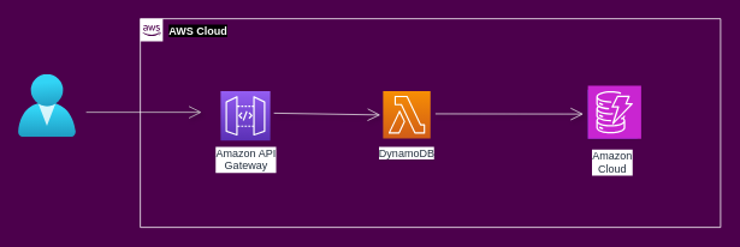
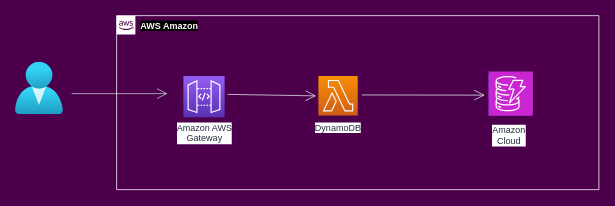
- <mxCell id="10" value="&lt;b style=&quot;&quot;&gt;&lt;font style=&quot;color: rgb(255, 255, 255); background-color: rgb(0, 0, 0);&quot;&gt;AWS Cloud&lt;/font&gt;&lt;/b&gt;" style="points=[[0,0],[0.25,0],[0.5,0],[0.75,0],[1,0],[1,0.25],[1,0.5],[1,0.75],[1,1],[0.75,1],[0.5,1],[0.25,1],[0,1],[0,0.75],[0,0.5],[0,0.25]];outlineConnect=0;gradientColor=none;html=1;whiteSpace=wrap;fontSize=12;fontStyle=0;container=1;pointerEvents=0;collapsible=0;recursiveResize=0;shape=mxgraph.aws4.group;grIcon=mxgraph.aws4.group_aws_cloud_alt;strokeColor=#FFFFFF;fillColor=none;verticalAlign=top;align=left;spacingLeft=30;fontColor=#232F3E;dashed=10;" vertex="1" parent="1"><mxGeometry x="155" y="20" width="643" height="232" as="geometry" /></mxCell>
+ <mxCell id="10" value="&lt;b style=&quot;&quot;&gt;&lt;font style=&quot;color: rgb(255, 255, 255); background-color: rgb(0, 0, 0);&quot;&gt;AWS Amazon&lt;/font&gt;&lt;/b&gt;" style="points=[[0,0],[0.25,0],[0.5,0],[0.75,0],[1,0],[1,0.25],[1,0.5],[1,0.75],[1,1],[0.75,1],[0.5,1],[0.25,1],[0,1],[0,0.75],[0,0.5],[0,0.25]];outlineConnect=0;gradientColor=none;html=1;whiteSpace=wrap;fontSize=12;fontStyle=0;container=1;pointerEvents=0;collapsible=0;recursiveResize=0;shape=mxgraph.aws4.group;grIcon=mxgraph.aws4.group_aws_cloud_alt;strokeColor=#FFFFFF;fillColor=none;verticalAlign=top;align=left;spacingLeft=30;fontColor=#232F3E;dashed=10;" vertex="1" parent="1"><mxGeometry x="155" y="20" width="643" height="232" as="geometry" /></mxCell>
- <mxCell id="3" value="Amazon API&lt;br&gt;Gateway&lt;br&gt;" style="outlineConnect=0;fontColor=#232F3E;gradientColor=#945DF2;gradientDirection=north;fillColor=#5A30B5;strokeColor=#ffffff;dashed=0;verticalLabelPosition=bottom;verticalAlign=top;align=center;html=1;fontSize=12;fontStyle=0;aspect=fixed;shape=mxgraph.aws4.resourceIcon;resIcon=mxgraph.aws4.api_gateway;labelBackgroundColor=#ffffff;" parent="1" vertex="1"><mxGeometry x="244" y="100.5" width="55" height="55" as="geometry" /></mxCell>
+ <mxCell id="3" value="Amazon AWS&lt;br&gt;Gateway&lt;br&gt;" style="outlineConnect=0;fontColor=#232F3E;gradientColor=#945DF2;gradientDirection=north;fillColor=#5A30B5;strokeColor=#ffffff;dashed=0;verticalLabelPosition=bottom;verticalAlign=top;align=center;html=1;fontSize=12;fontStyle=0;aspect=fixed;shape=mxgraph.aws4.resourceIcon;resIcon=mxgraph.aws4.api_gateway;labelBackgroundColor=#ffffff;" parent="1" vertex="1"><mxGeometry x="244" y="100.5" width="55" height="55" as="geometry" /></mxCell>
